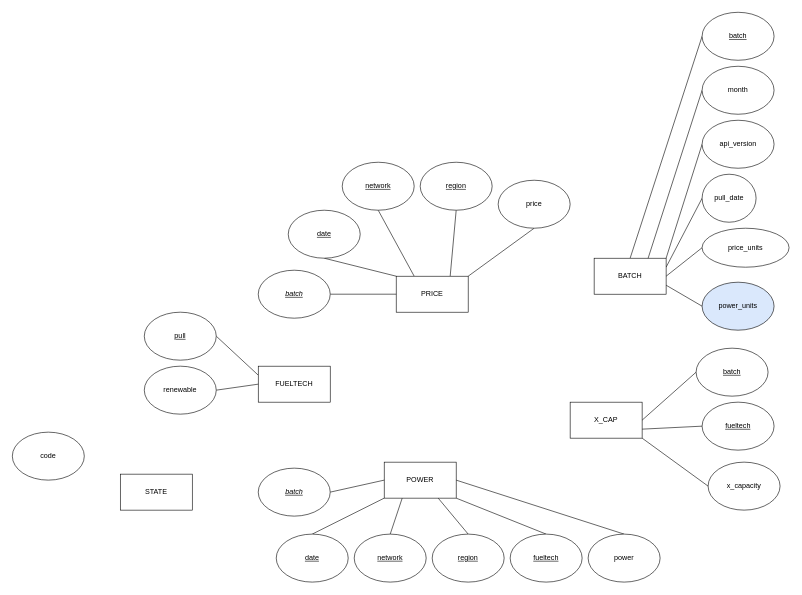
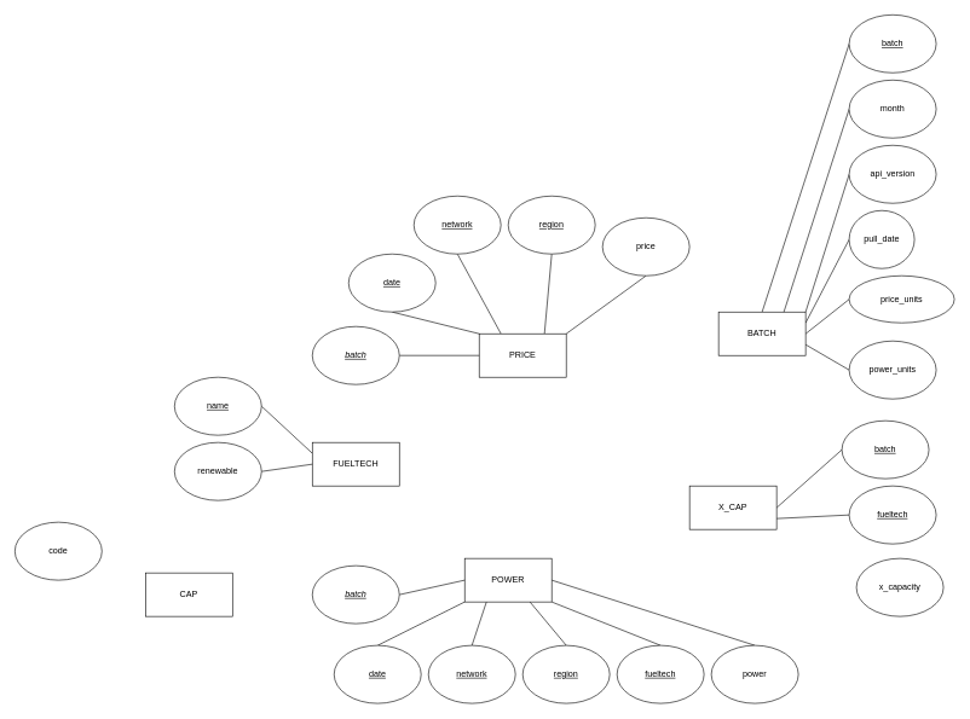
- <mxCell id="36" value="power_units" style="ellipse;whiteSpace=wrap;html=1;fillColor=#dae8fc;" parent="1" vertex="1"><mxGeometry x="1170" y="470" width="120" height="80" as="geometry" /></mxCell>
+ <mxCell id="36" value="power_units" style="ellipse;whiteSpace=wrap;html=1;" parent="1" vertex="1"><mxGeometry x="1170" y="470" width="120" height="80" as="geometry" /></mxCell>
- <mxCell id="46" value="&lt;u&gt;pull&lt;/u&gt;" style="ellipse;whiteSpace=wrap;html=1;" parent="1" vertex="1"><mxGeometry x="240" y="520" width="120" height="80" as="geometry" /></mxCell>
+ <mxCell id="46" value="&lt;u&gt;name&lt;/u&gt;" style="ellipse;whiteSpace=wrap;html=1;" parent="1" vertex="1"><mxGeometry x="240" y="520" width="120" height="80" as="geometry" /></mxCell>
- <mxCell id="40" style="edgeStyle=none;rounded=0;orthogonalLoop=1;jettySize=auto;html=1;exitX=1;exitY=1;exitDx=0;exitDy=0;entryX=0;entryY=0.5;entryDx=0;entryDy=0;endArrow=none;endFill=0;" parent="1" source="41" target="37" edge="1"><mxGeometry relative="1" as="geometry" /></mxCell>
- <mxCell id="51" value="STATE" style="rounded=0;whiteSpace=wrap;html=1;" vertex="1" parent="1"><mxGeometry x="200" y="790" width="120" height="60" as="geometry" /></mxCell>
+ <mxCell id="51" value="CAP" style="rounded=0;whiteSpace=wrap;html=1;" vertex="1" parent="1"><mxGeometry x="200" y="790" width="120" height="60" as="geometry" /></mxCell>
